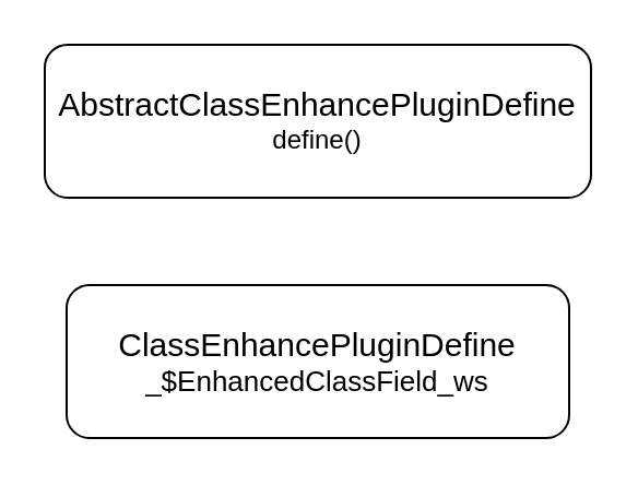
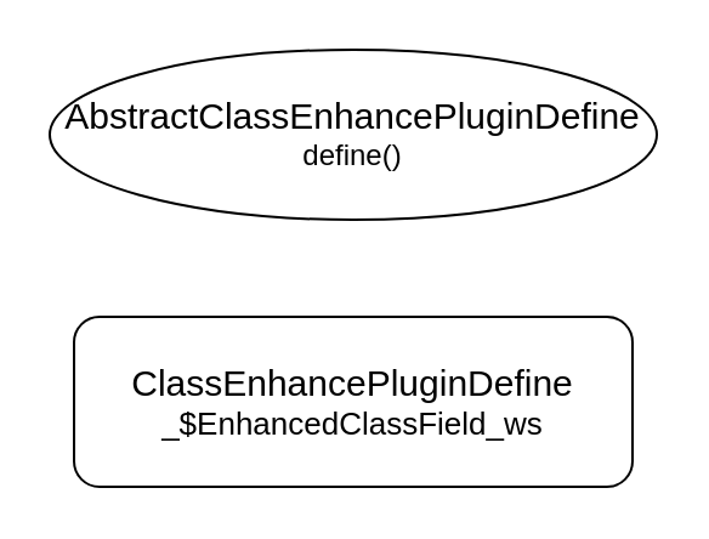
- <mxCell id="2" value="&lt;font style=&quot;font-size: 15px&quot;&gt;AbstractClassEnhancePluginDefine&lt;/font&gt;&lt;br&gt;define()" style="rounded=1;whiteSpace=wrap;html=1;" vertex="1" parent="1"><mxGeometry x="20" y="20" width="250" height="70" as="geometry" /></mxCell>
+ <mxCell id="2" value="&lt;font style=&quot;font-size: 15px&quot;&gt;AbstractClassEnhancePluginDefine&lt;/font&gt;&lt;br&gt;define()" style="ellipse;whiteSpace=wrap;html=1;" vertex="1" parent="1"><mxGeometry x="20" y="20" width="250" height="70" as="geometry" /></mxCell>
